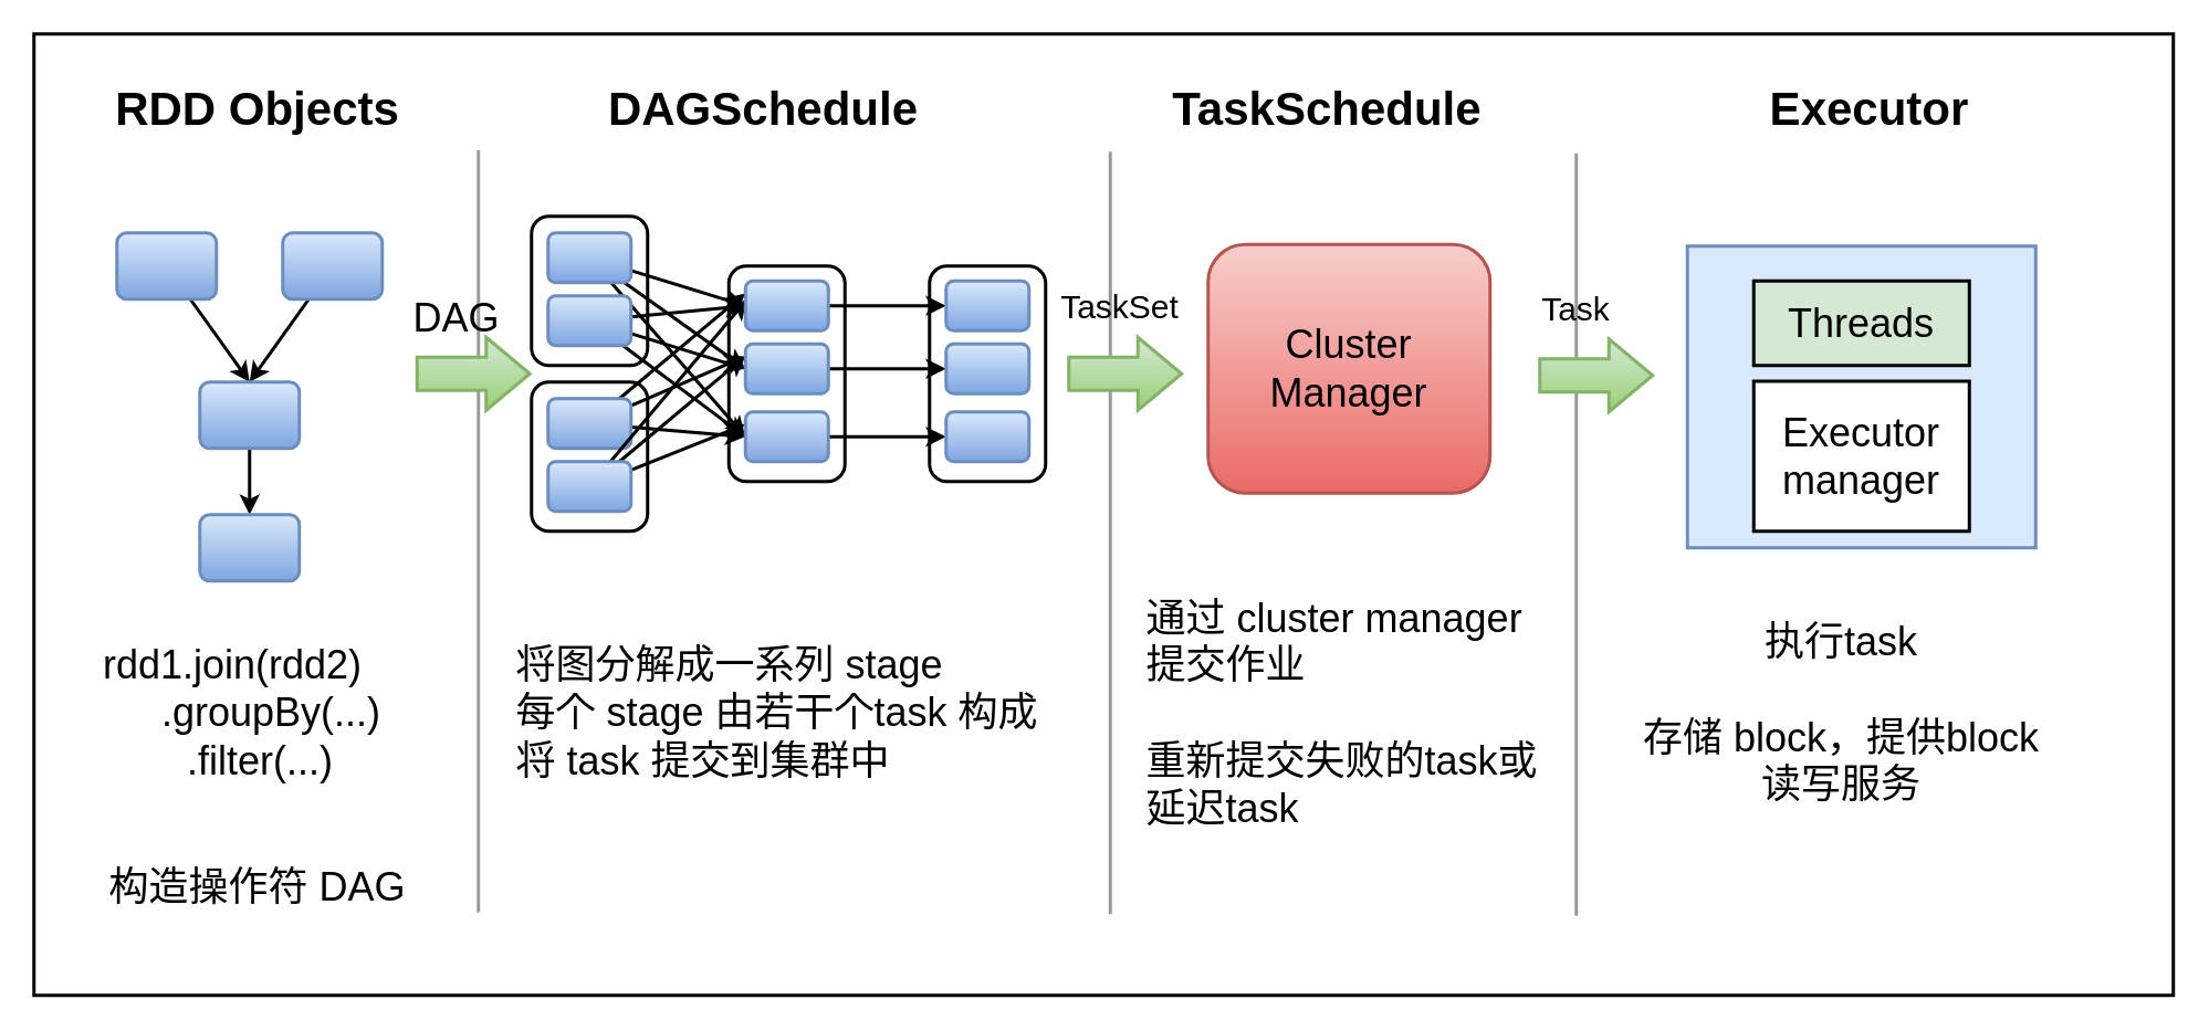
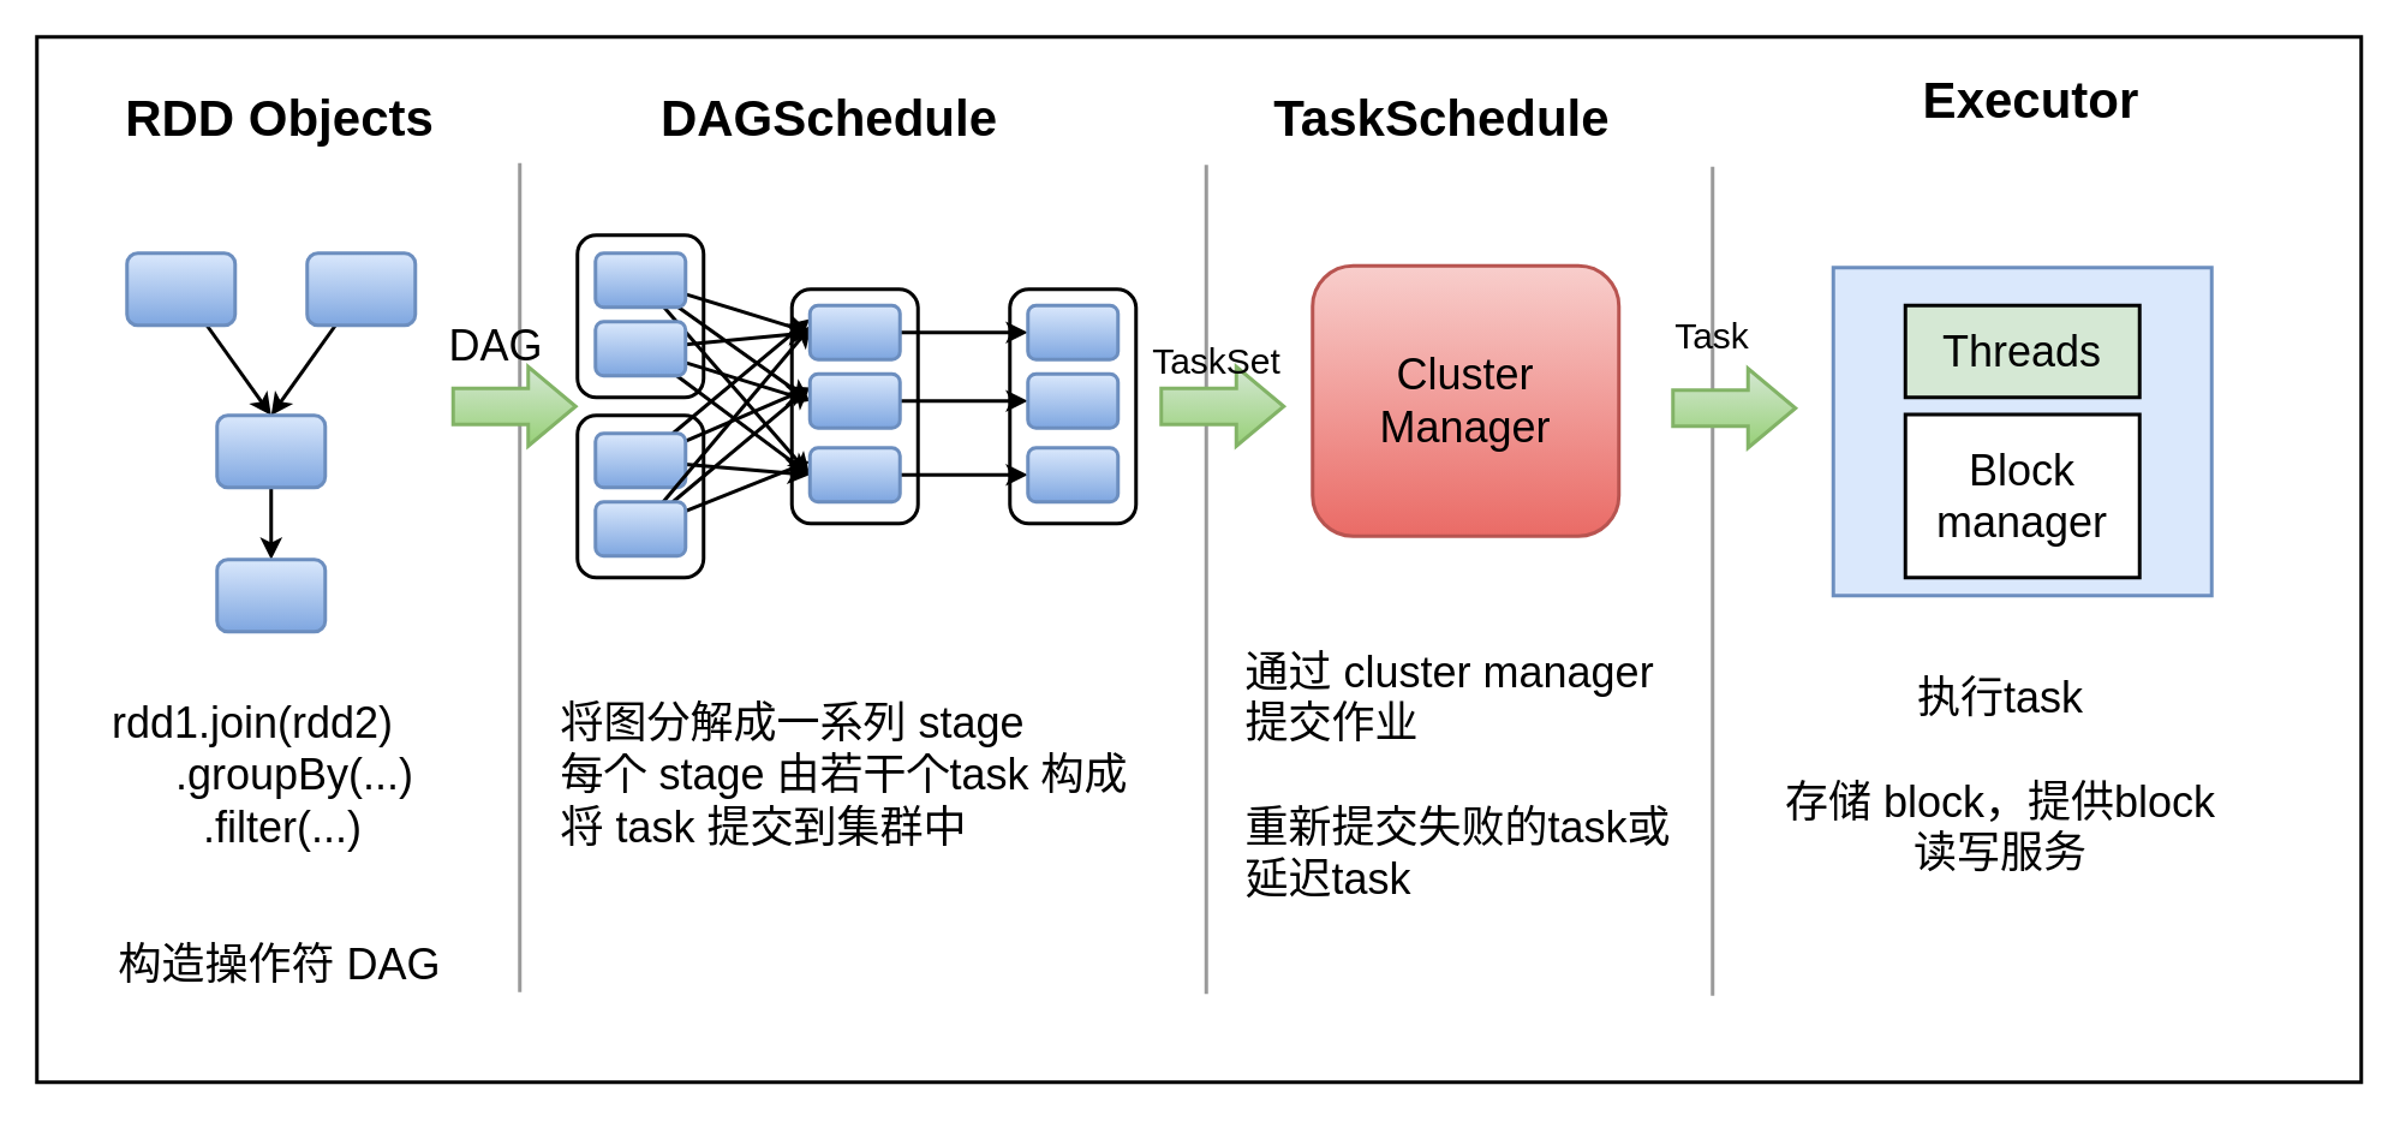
- <mxCell id="60" value="Executor" style="text;html=1;strokeColor=none;fillColor=none;align=center;verticalAlign=middle;whiteSpace=wrap;rounded=0;strokeWidth=24;fontSize=28;fontStyle=1" vertex="1" parent="1"><mxGeometry x="1027" y="50" width="200" height="30" as="geometry" /></mxCell>
+ <mxCell id="60" value="Executor" style="text;html=1;strokeColor=none;fillColor=none;align=center;verticalAlign=middle;whiteSpace=wrap;rounded=0;strokeWidth=24;fontSize=28;fontStyle=1" vertex="1" parent="1"><mxGeometry x="1027" y="40" width="200" height="30" as="geometry" /></mxCell>
- <mxCell id="58" value="TaskSet" style="text;html=1;strokeColor=none;fillColor=none;align=center;verticalAlign=middle;whiteSpace=wrap;rounded=0;fontSize=20;" vertex="1" parent="1"><mxGeometry x="645" y="169" width="60" height="30" as="geometry" /></mxCell>
+ <mxCell id="58" value="TaskSet" style="text;html=1;strokeColor=none;fillColor=none;align=center;verticalAlign=middle;whiteSpace=wrap;rounded=0;fontSize=20;" vertex="1" parent="1"><mxGeometry x="645" y="184" width="60" height="30" as="geometry" /></mxCell>
- <mxCell id="56" value="Executor&lt;br&gt;manager" style="rounded=0;whiteSpace=wrap;html=1;fontSize=24;strokeWidth=2;" vertex="1" parent="1"><mxGeometry x="1057" y="229.5" width="130" height="90.5" as="geometry" /></mxCell>
+ <mxCell id="56" value="Block&lt;br&gt;manager" style="rounded=0;whiteSpace=wrap;html=1;fontSize=24;strokeWidth=2;" vertex="1" parent="1"><mxGeometry x="1057" y="229.5" width="130" height="90.5" as="geometry" /></mxCell>
